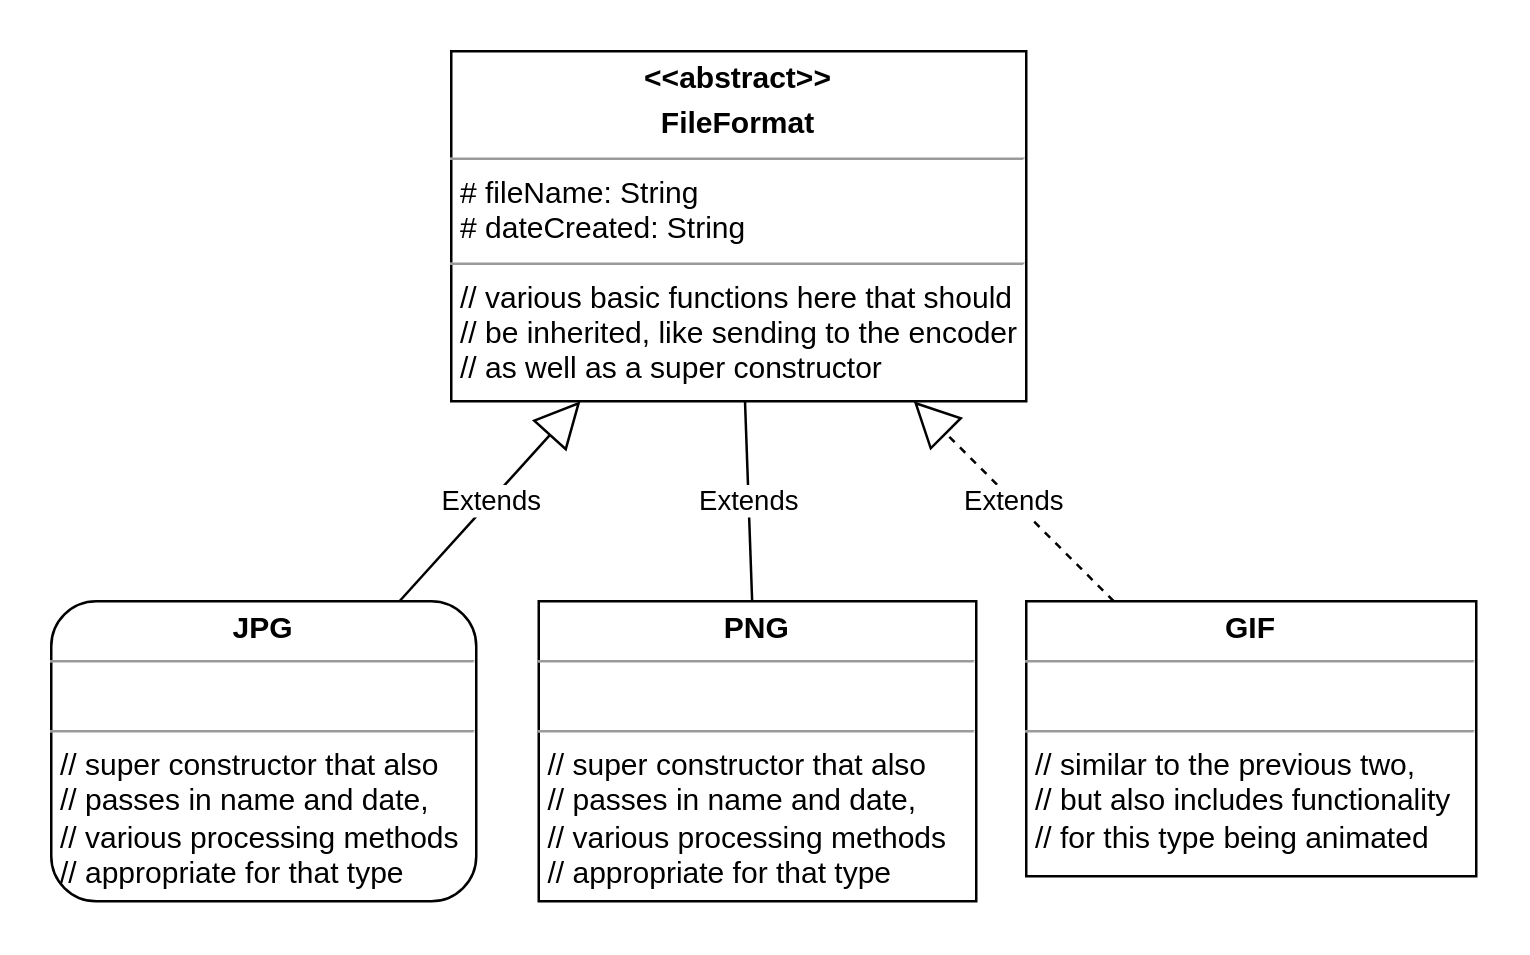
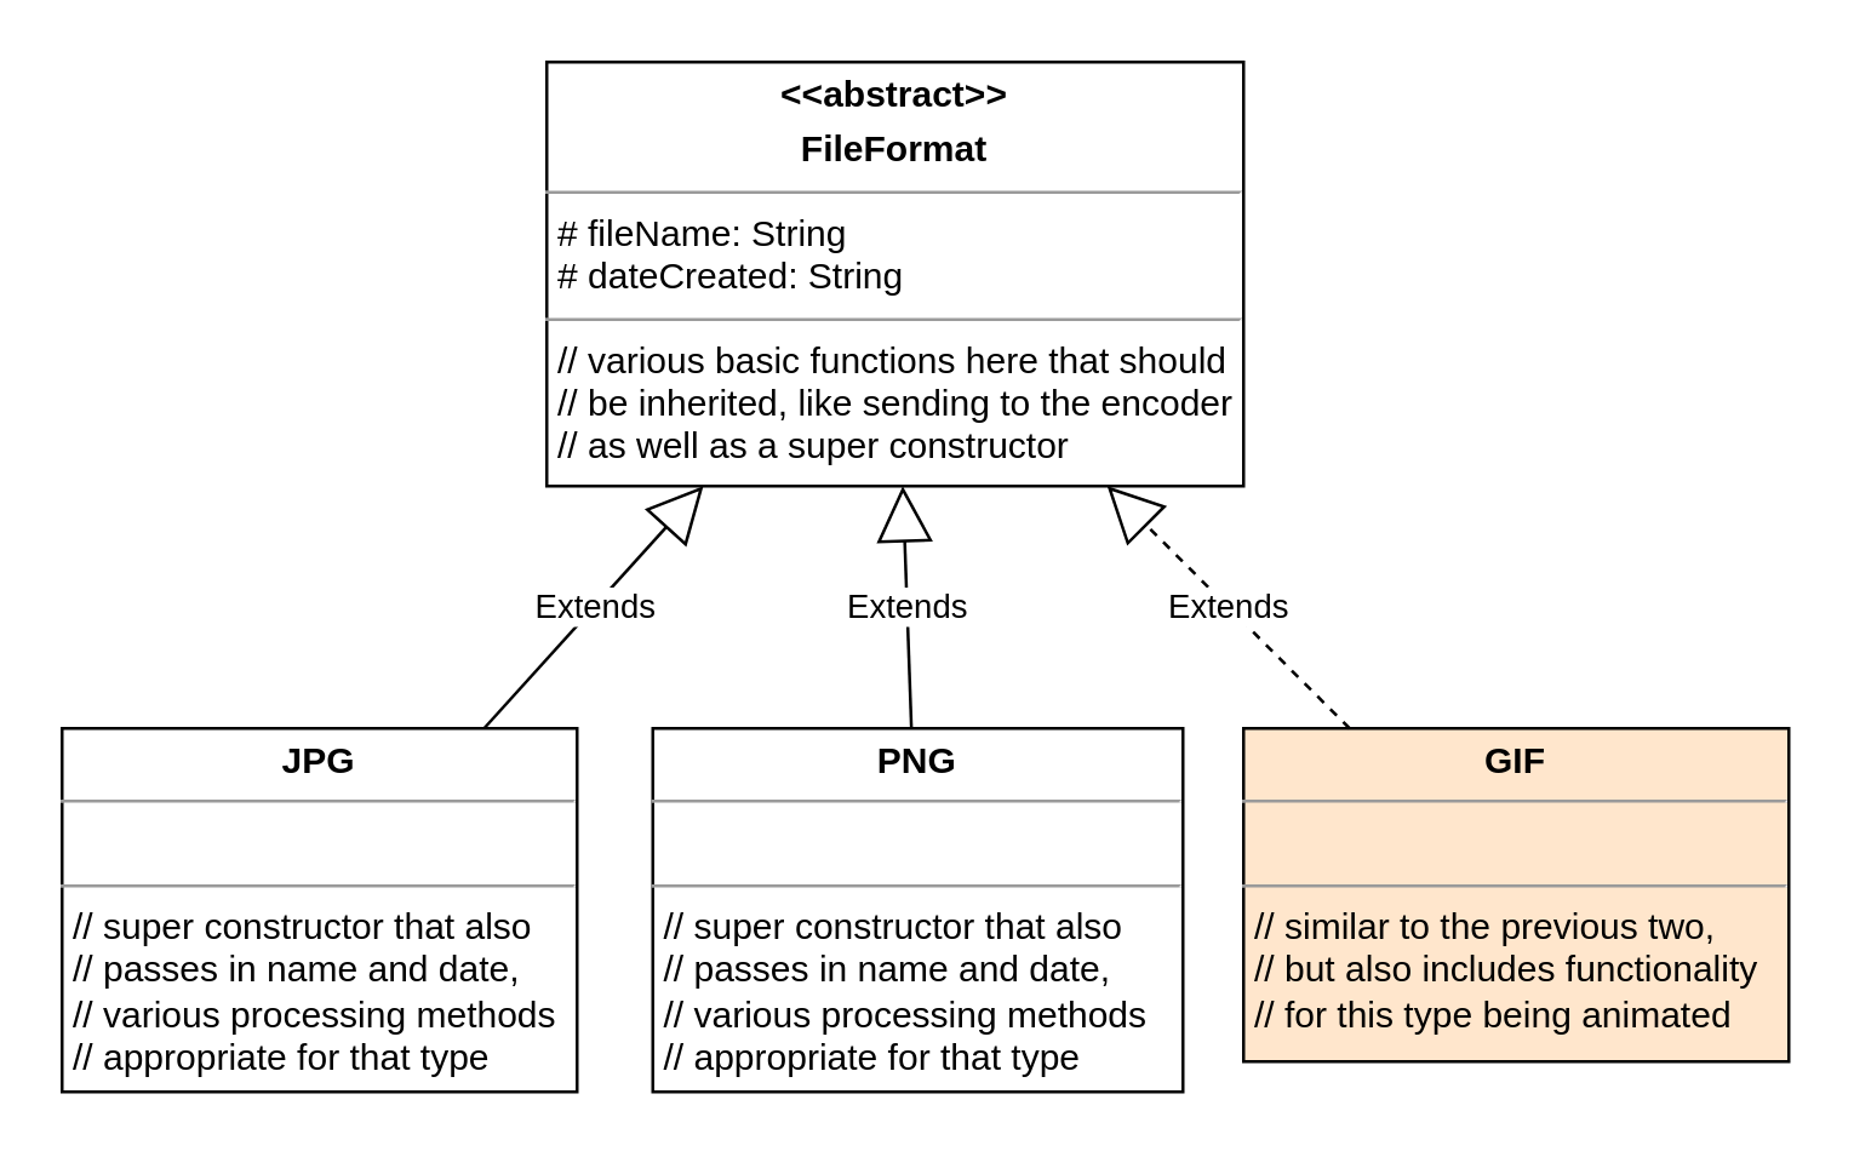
- <mxCell id="7" value="Extends" style="endArrow=none;endSize=16;endFill=0;html=1;" edge="1" parent="1" source="4" target="2"><mxGeometry width="160" relative="1" as="geometry"><mxPoint x="-30" y="120" as="sourcePoint" /><mxPoint x="130" y="120" as="targetPoint" /></mxGeometry></mxCell>
+ <mxCell id="7" value="Extends" style="endArrow=block;endSize=16;endFill=0;html=1;" edge="1" parent="1" source="4" target="2"><mxGeometry width="160" relative="1" as="geometry"><mxPoint x="-30" y="120" as="sourcePoint" /><mxPoint x="130" y="120" as="targetPoint" /></mxGeometry></mxCell>
- <mxCell id="5" value="&lt;p style=&quot;margin: 0px ; margin-top: 4px ; text-align: center&quot;&gt;&lt;b&gt;GIF&lt;/b&gt;&lt;/p&gt;&lt;hr size=&quot;1&quot;&gt;&lt;p style=&quot;margin: 0px ; margin-left: 4px&quot;&gt;&lt;br&gt;&lt;/p&gt;&lt;hr size=&quot;1&quot;&gt;&lt;p style=&quot;margin: 0px ; margin-left: 4px&quot;&gt;// similar to the previous two,&lt;/p&gt;&lt;p style=&quot;margin: 0px ; margin-left: 4px&quot;&gt;// but also includes functionality&lt;/p&gt;&lt;p style=&quot;margin: 0px ; margin-left: 4px&quot;&gt;// for this type being animated&lt;/p&gt;" style="verticalAlign=top;align=left;overflow=fill;fontSize=12;fontFamily=Helvetica;html=1;" vertex="1" parent="1"><mxGeometry x="410" y="240" width="180" height="110" as="geometry" /></mxCell>
+ <mxCell id="5" value="&lt;p style=&quot;margin: 0px ; margin-top: 4px ; text-align: center&quot;&gt;&lt;b&gt;GIF&lt;/b&gt;&lt;/p&gt;&lt;hr size=&quot;1&quot;&gt;&lt;p style=&quot;margin: 0px ; margin-left: 4px&quot;&gt;&lt;br&gt;&lt;/p&gt;&lt;hr size=&quot;1&quot;&gt;&lt;p style=&quot;margin: 0px ; margin-left: 4px&quot;&gt;// similar to the previous two,&lt;/p&gt;&lt;p style=&quot;margin: 0px ; margin-left: 4px&quot;&gt;// but also includes functionality&lt;/p&gt;&lt;p style=&quot;margin: 0px ; margin-left: 4px&quot;&gt;// for this type being animated&lt;/p&gt;" style="verticalAlign=top;align=left;overflow=fill;fontSize=12;fontFamily=Helvetica;html=1;fillColor=#ffe6cc;" vertex="1" parent="1"><mxGeometry x="410" y="240" width="180" height="110" as="geometry" /></mxCell>
- <mxCell id="3" value="&lt;p style=&quot;margin: 0px ; margin-top: 4px ; text-align: center&quot;&gt;&lt;b&gt;JPG&lt;/b&gt;&lt;/p&gt;&lt;hr size=&quot;1&quot;&gt;&lt;p style=&quot;margin: 0px ; margin-left: 4px&quot;&gt;&lt;br&gt;&lt;/p&gt;&lt;hr size=&quot;1&quot;&gt;&lt;p style=&quot;margin: 0px ; margin-left: 4px&quot;&gt;// super constructor that also&lt;/p&gt;&lt;p style=&quot;margin: 0px ; margin-left: 4px&quot;&gt;// passes in name and date,&lt;/p&gt;&lt;p style=&quot;margin: 0px ; margin-left: 4px&quot;&gt;// various processing methods&lt;/p&gt;&lt;p style=&quot;margin: 0px ; margin-left: 4px&quot;&gt;// appropriate for that type&lt;/p&gt;" style="verticalAlign=top;align=left;overflow=fill;fontSize=12;fontFamily=Helvetica;html=1;rounded=1;" vertex="1" parent="1"><mxGeometry x="20" y="240" width="170" height="120" as="geometry" /></mxCell>
+ <mxCell id="3" value="&lt;p style=&quot;margin: 0px ; margin-top: 4px ; text-align: center&quot;&gt;&lt;b&gt;JPG&lt;/b&gt;&lt;/p&gt;&lt;hr size=&quot;1&quot;&gt;&lt;p style=&quot;margin: 0px ; margin-left: 4px&quot;&gt;&lt;br&gt;&lt;/p&gt;&lt;hr size=&quot;1&quot;&gt;&lt;p style=&quot;margin: 0px ; margin-left: 4px&quot;&gt;// super constructor that also&lt;/p&gt;&lt;p style=&quot;margin: 0px ; margin-left: 4px&quot;&gt;// passes in name and date,&lt;/p&gt;&lt;p style=&quot;margin: 0px ; margin-left: 4px&quot;&gt;// various processing methods&lt;/p&gt;&lt;p style=&quot;margin: 0px ; margin-left: 4px&quot;&gt;// appropriate for that type&lt;/p&gt;" style="verticalAlign=top;align=left;overflow=fill;fontSize=12;fontFamily=Helvetica;html=1;" vertex="1" parent="1"><mxGeometry x="20" y="240" width="170" height="120" as="geometry" /></mxCell>
